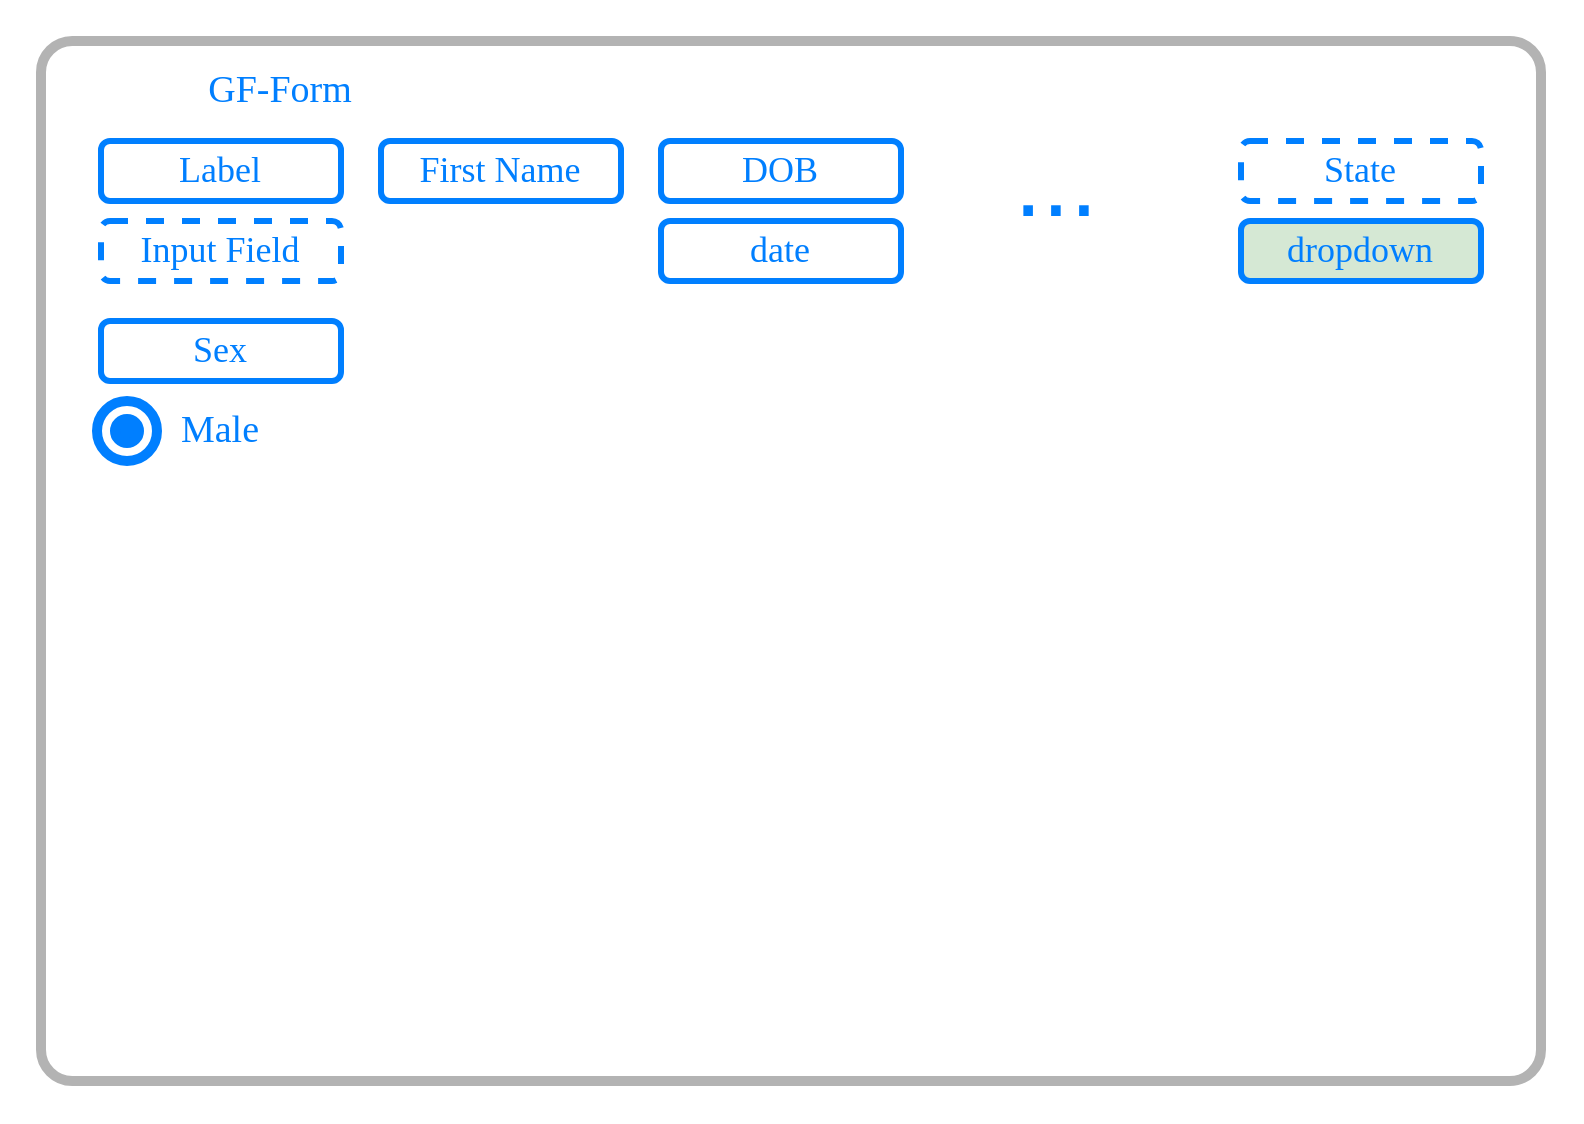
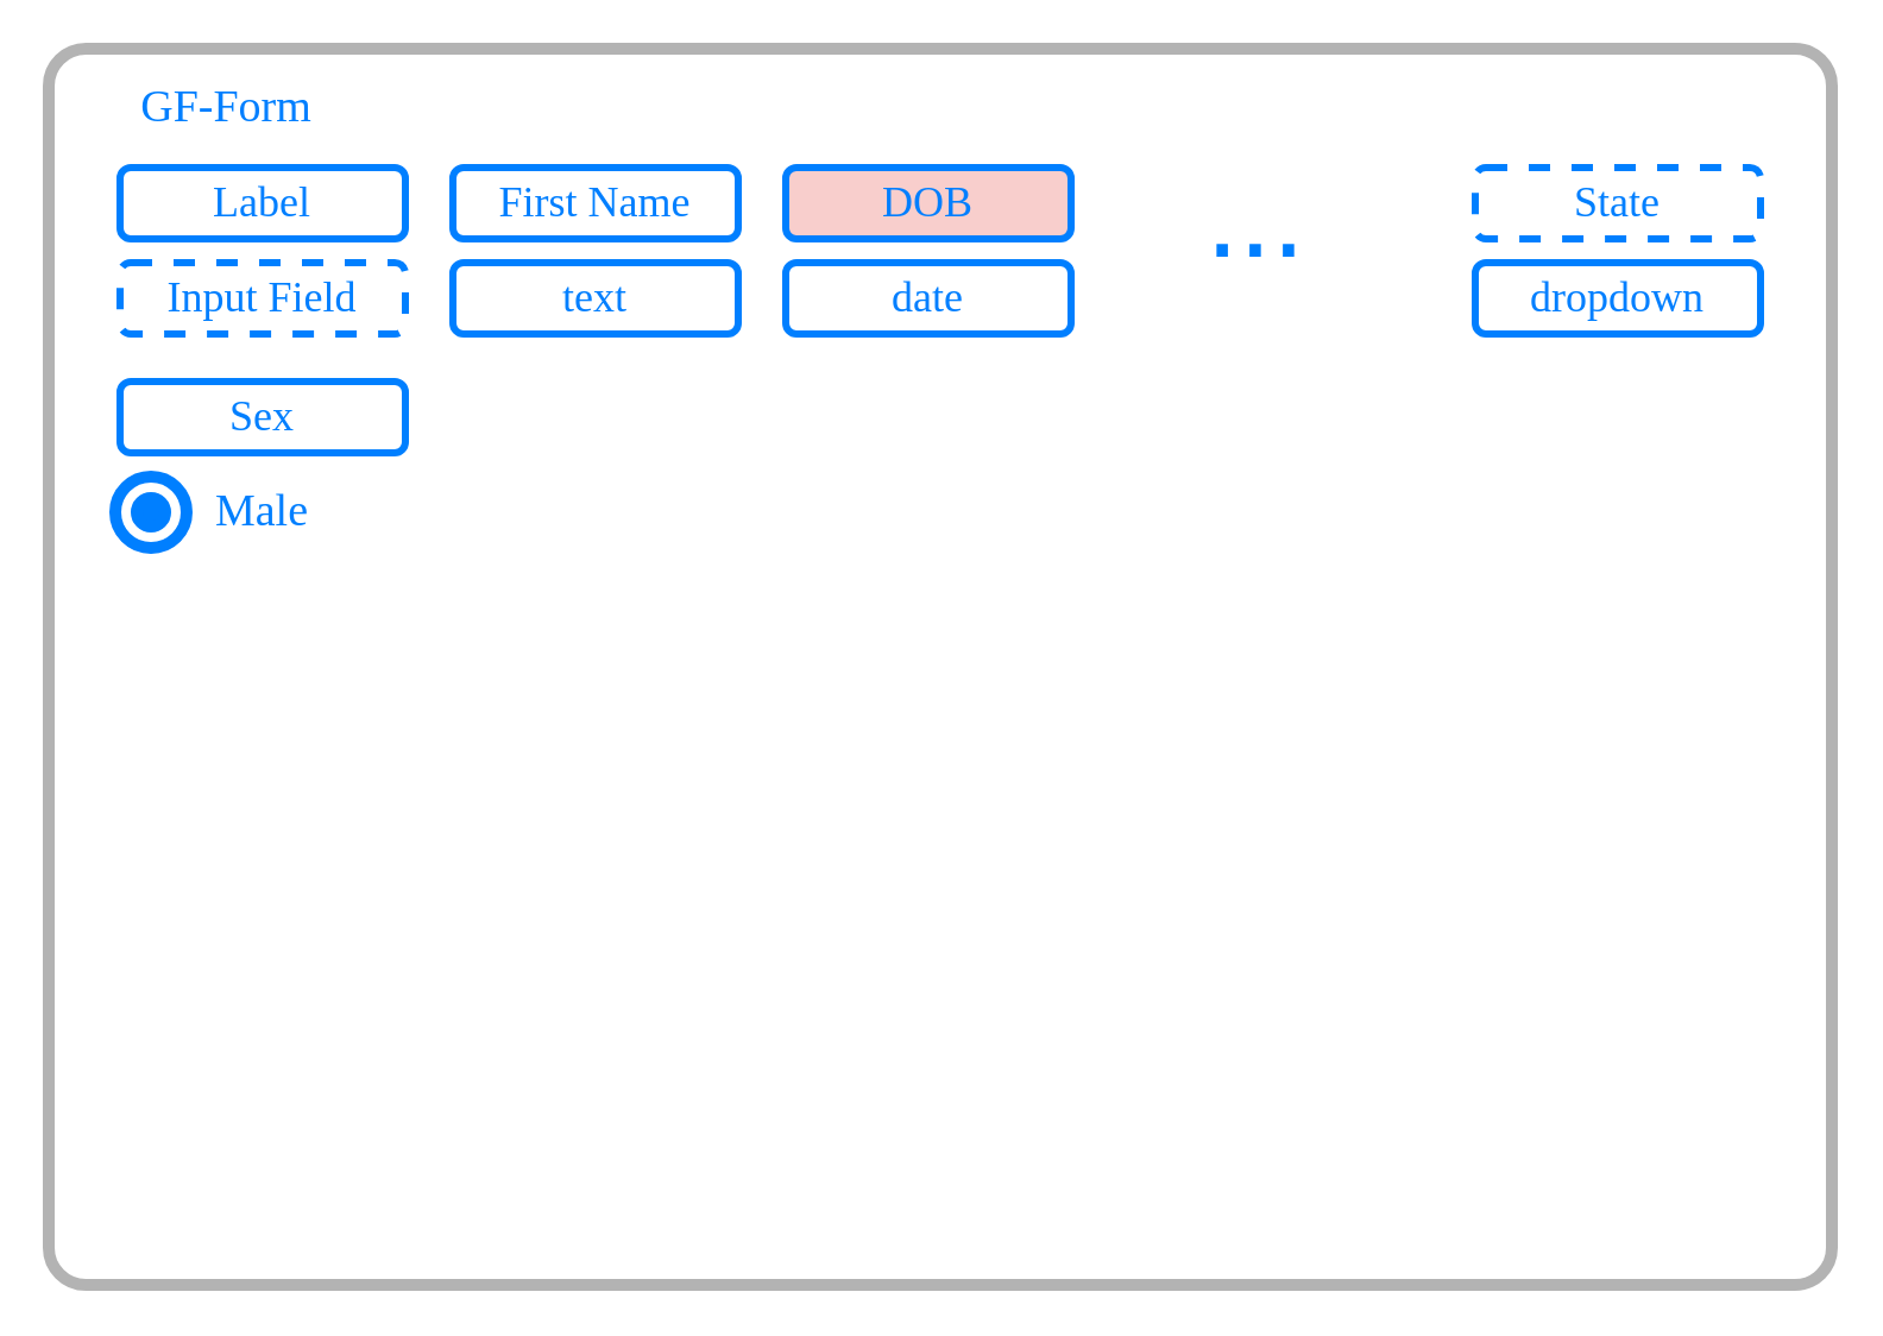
- <mxCell id="4" value="GF-Form" style="text;html=1;strokeColor=none;fillColor=none;align=center;verticalAlign=middle;whiteSpace=wrap;rounded=0;fontSize=19;fontFamily=Verdana;fontColor=#007FFF;" vertex="1" parent="1"><mxGeometry x="95" y="30" width="90" height="30" as="geometry" /></mxCell>
+ <mxCell id="4" value="GF-Form" style="text;html=1;strokeColor=none;fillColor=none;align=center;verticalAlign=middle;whiteSpace=wrap;rounded=0;fontSize=19;fontFamily=Verdana;fontColor=#007FFF;" vertex="1" parent="1"><mxGeometry x="50" y="30" width="90" height="30" as="geometry" /></mxCell>
- <mxCell id="12" value="&lt;font style=&quot;font-size: 18px&quot;&gt;DOB&lt;/font&gt;" style="rounded=1;whiteSpace=wrap;html=1;strokeColor=#007FFF;strokeWidth=3;fontFamily=Verdana;fontSize=19;fontColor=#007FFF;" vertex="1" parent="11"><mxGeometry width="120" height="30" as="geometry" /></mxCell>
+ <mxCell id="12" value="&lt;font style=&quot;font-size: 18px&quot;&gt;DOB&lt;/font&gt;" style="rounded=1;whiteSpace=wrap;html=1;strokeColor=#007FFF;strokeWidth=3;fontFamily=Verdana;fontSize=19;fontColor=#007FFF;fillColor=#f8cecc;" vertex="1" parent="11"><mxGeometry width="120" height="30" as="geometry" /></mxCell>
+ <mxCell id="10" value="&lt;font style=&quot;font-size: 18px&quot;&gt;text&lt;/font&gt;" style="rounded=1;whiteSpace=wrap;html=1;strokeColor=#007FFF;strokeWidth=3;fontFamily=Verdana;fontSize=19;fontColor=#007FFF;" vertex="1" parent="8"><mxGeometry y="40" width="120" height="30" as="geometry" /></mxCell>
- <mxCell id="16" value="&lt;font style=&quot;font-size: 18px&quot;&gt;dropdown&lt;/font&gt;" style="rounded=1;whiteSpace=wrap;html=1;strokeColor=#007FFF;strokeWidth=3;fontFamily=Verdana;fontSize=19;fontColor=#007FFF;fillColor=#d5e8d4;" vertex="1" parent="14"><mxGeometry y="40" width="120" height="30" as="geometry" /></mxCell>
+ <mxCell id="16" value="&lt;font style=&quot;font-size: 18px&quot;&gt;dropdown&lt;/font&gt;" style="rounded=1;whiteSpace=wrap;html=1;strokeColor=#007FFF;strokeWidth=3;fontFamily=Verdana;fontSize=19;fontColor=#007FFF;" vertex="1" parent="14"><mxGeometry y="40" width="120" height="30" as="geometry" /></mxCell>
